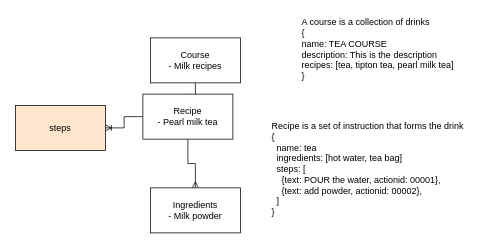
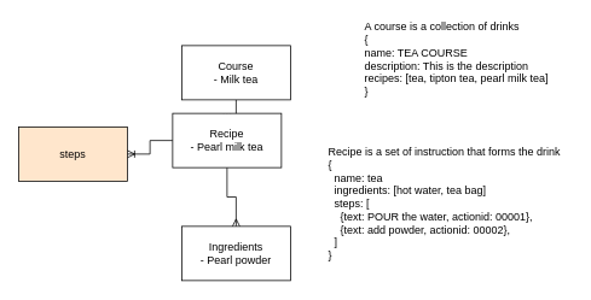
- <mxCell id="3" value="Course&lt;br&gt;- Milk recipes" style="rounded=0;whiteSpace=wrap;html=1;" vertex="1" parent="1"><mxGeometry x="200" y="50" width="120" height="60" as="geometry" /></mxCell>
+ <mxCell id="3" value="Course&lt;br&gt;- Milk tea" style="rounded=0;whiteSpace=wrap;html=1;" vertex="1" parent="1"><mxGeometry x="200" y="50" width="120" height="60" as="geometry" /></mxCell>
- <mxCell id="7" value="Ingredients&lt;br&gt;- Milk powder" style="rounded=0;whiteSpace=wrap;html=1;" vertex="1" parent="1"><mxGeometry x="200" y="250" width="120" height="60" as="geometry" /></mxCell>
+ <mxCell id="7" value="Ingredients&lt;br&gt;- Pearl powder" style="rounded=0;whiteSpace=wrap;html=1;" vertex="1" parent="1"><mxGeometry x="200" y="250" width="120" height="60" as="geometry" /></mxCell>
